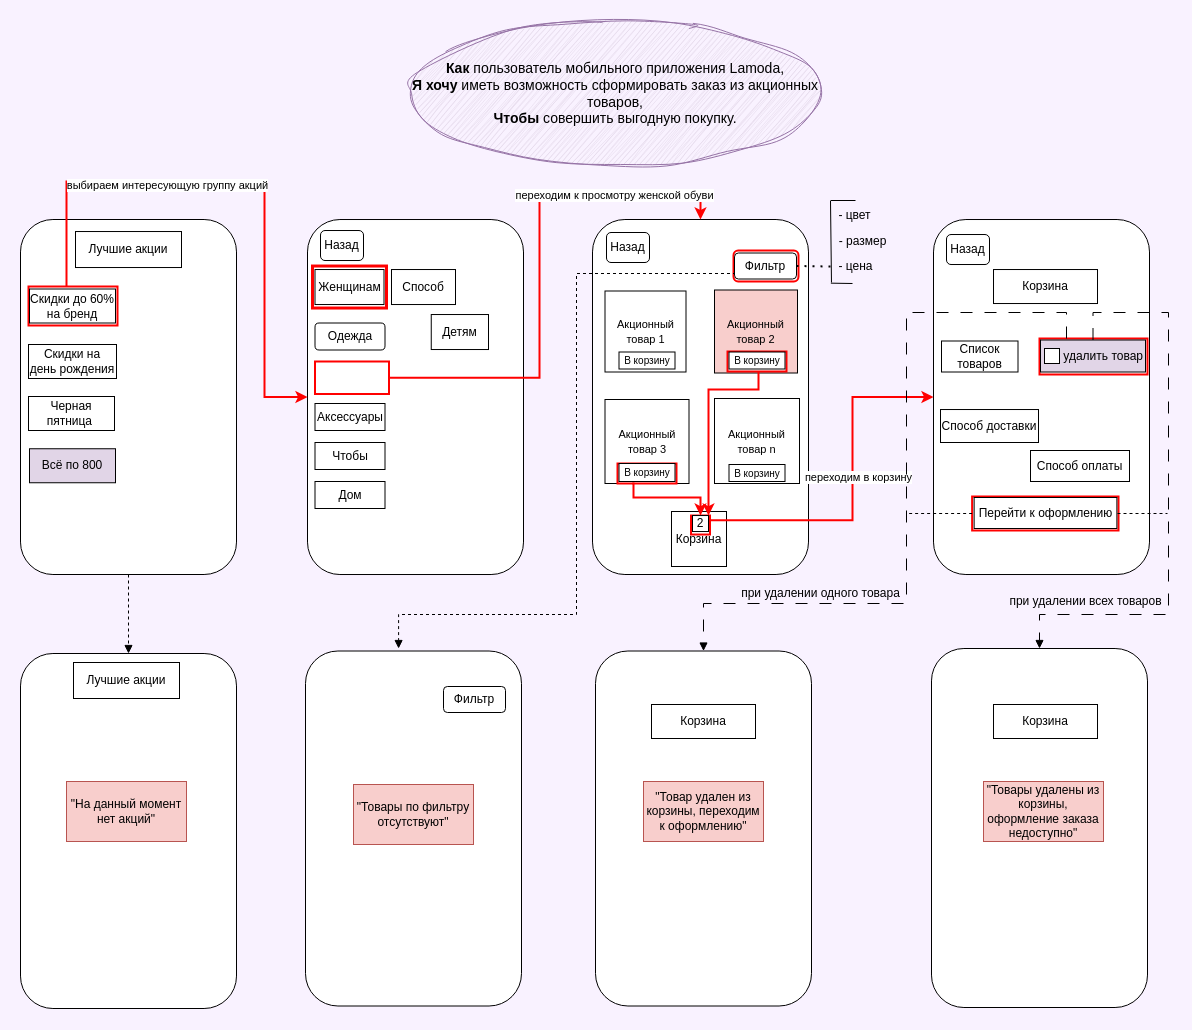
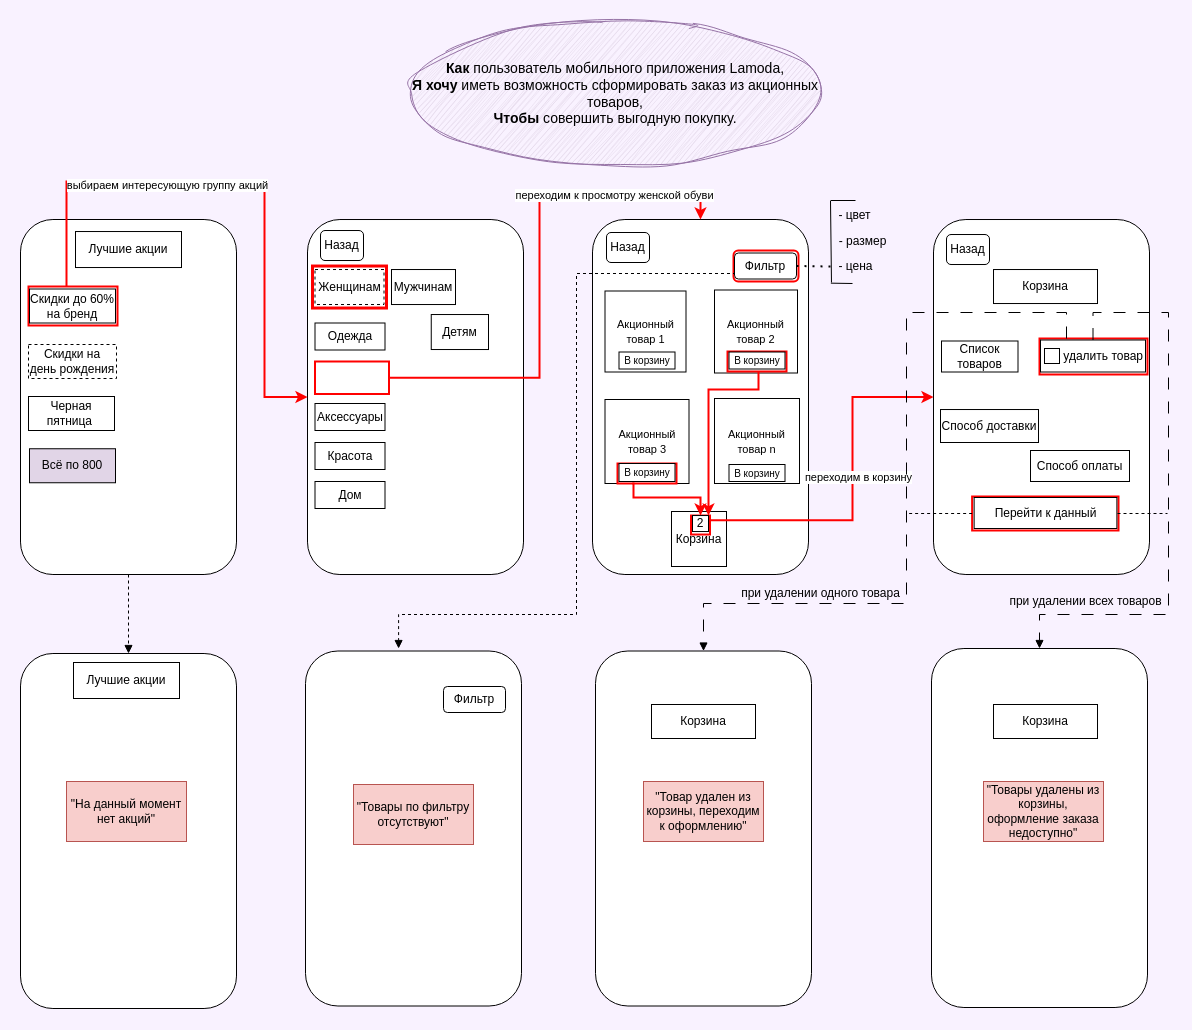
- <mxCell id="6" value="Женщинам" style="rounded=0;whiteSpace=wrap;html=1;" parent="1" vertex="1"><mxGeometry x="314.5" y="269.03" width="69" height="35" as="geometry" /></mxCell>
+ <mxCell id="6" value="Женщинам" style="rounded=0;whiteSpace=wrap;html=1;dashed=1;" parent="1" vertex="1"><mxGeometry x="314.5" y="269.03" width="69" height="35" as="geometry" /></mxCell>
- <mxCell id="4" value="Способ" style="rounded=0;whiteSpace=wrap;html=1;" parent="1" vertex="1"><mxGeometry x="391" y="269.03" width="64" height="35" as="geometry" /></mxCell>
+ <mxCell id="4" value="Мужчинам" style="rounded=0;whiteSpace=wrap;html=1;" parent="1" vertex="1"><mxGeometry x="391" y="269.03" width="64" height="35" as="geometry" /></mxCell>
- <mxCell id="10" value="&lt;font style=&quot;font-size: 11px;&quot;&gt;Акционный товар 2&lt;/font&gt;" style="whiteSpace=wrap;html=1;aspect=fixed;fillColor=#f8cecc;" parent="1" vertex="1"><mxGeometry x="714" y="289.5" width="83" height="83" as="geometry" /></mxCell>
+ <mxCell id="10" value="&lt;font style=&quot;font-size: 11px;&quot;&gt;Акционный товар 2&lt;/font&gt;" style="whiteSpace=wrap;html=1;aspect=fixed;" parent="1" vertex="1"><mxGeometry x="714" y="289.5" width="83" height="83" as="geometry" /></mxCell>
- <mxCell id="24" value="Одежда" style="whiteSpace=wrap;html=1;rounded=1;" parent="1" vertex="1"><mxGeometry x="314.5" y="322.5" width="70" height="27" as="geometry" /></mxCell>
+ <mxCell id="24" value="Одежда" style="rounded=0;whiteSpace=wrap;html=1;" parent="1" vertex="1"><mxGeometry x="314.5" y="322.5" width="70" height="27" as="geometry" /></mxCell>
- <mxCell id="60" value="удалить товар" style="rounded=0;whiteSpace=wrap;html=1;align=right;fillColor=#e1d5e7;" parent="1" vertex="1"><mxGeometry x="1040" y="339.5" width="105" height="32" as="geometry" /></mxCell>
+ <mxCell id="60" value="удалить товар" style="rounded=0;whiteSpace=wrap;html=1;align=right;" parent="1" vertex="1"><mxGeometry x="1040" y="339.5" width="105" height="32" as="geometry" /></mxCell>
- <mxCell id="19" value="Скидки на день рождения" style="rounded=0;whiteSpace=wrap;html=1;" parent="1" vertex="1"><mxGeometry x="28" y="344" width="88" height="34" as="geometry" /></mxCell>
+ <mxCell id="19" value="Скидки на день рождения" style="rounded=0;whiteSpace=wrap;html=1;dashed=1;" parent="1" vertex="1"><mxGeometry x="28" y="344" width="88" height="34" as="geometry" /></mxCell>
- <mxCell id="28" value="Чтобы" style="rounded=0;whiteSpace=wrap;html=1;" parent="1" vertex="1"><mxGeometry x="314.5" y="442" width="70" height="27" as="geometry" /></mxCell>
+ <mxCell id="28" value="Красота" style="rounded=0;whiteSpace=wrap;html=1;" parent="1" vertex="1"><mxGeometry x="314.5" y="442" width="70" height="27" as="geometry" /></mxCell>
- <mxCell id="48" value="Перейти к оформлению" style="rounded=0;whiteSpace=wrap;html=1;" parent="1" vertex="1"><mxGeometry x="973.63" y="497" width="142.75" height="31" as="geometry" /></mxCell>
+ <mxCell id="48" value="Перейти к данный" style="rounded=0;whiteSpace=wrap;html=1;" parent="1" vertex="1"><mxGeometry x="973.63" y="497" width="142.75" height="31" as="geometry" /></mxCell>
